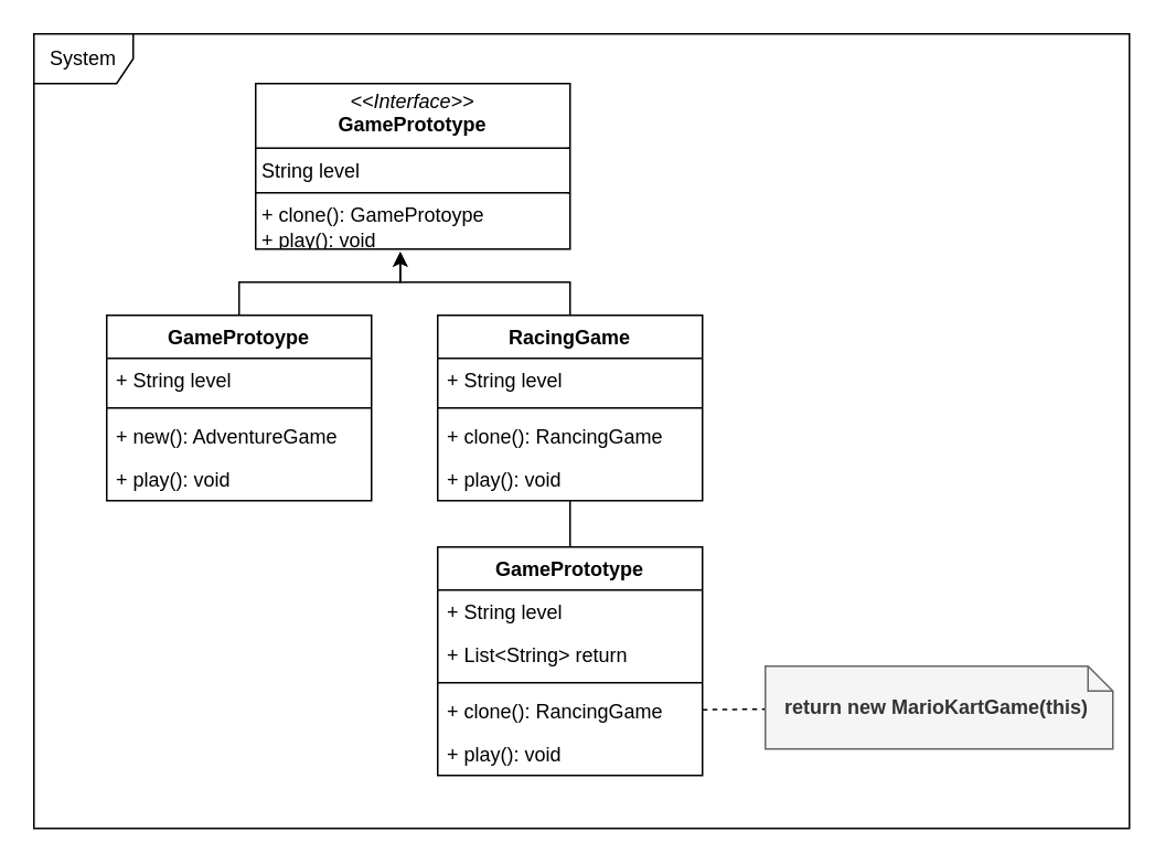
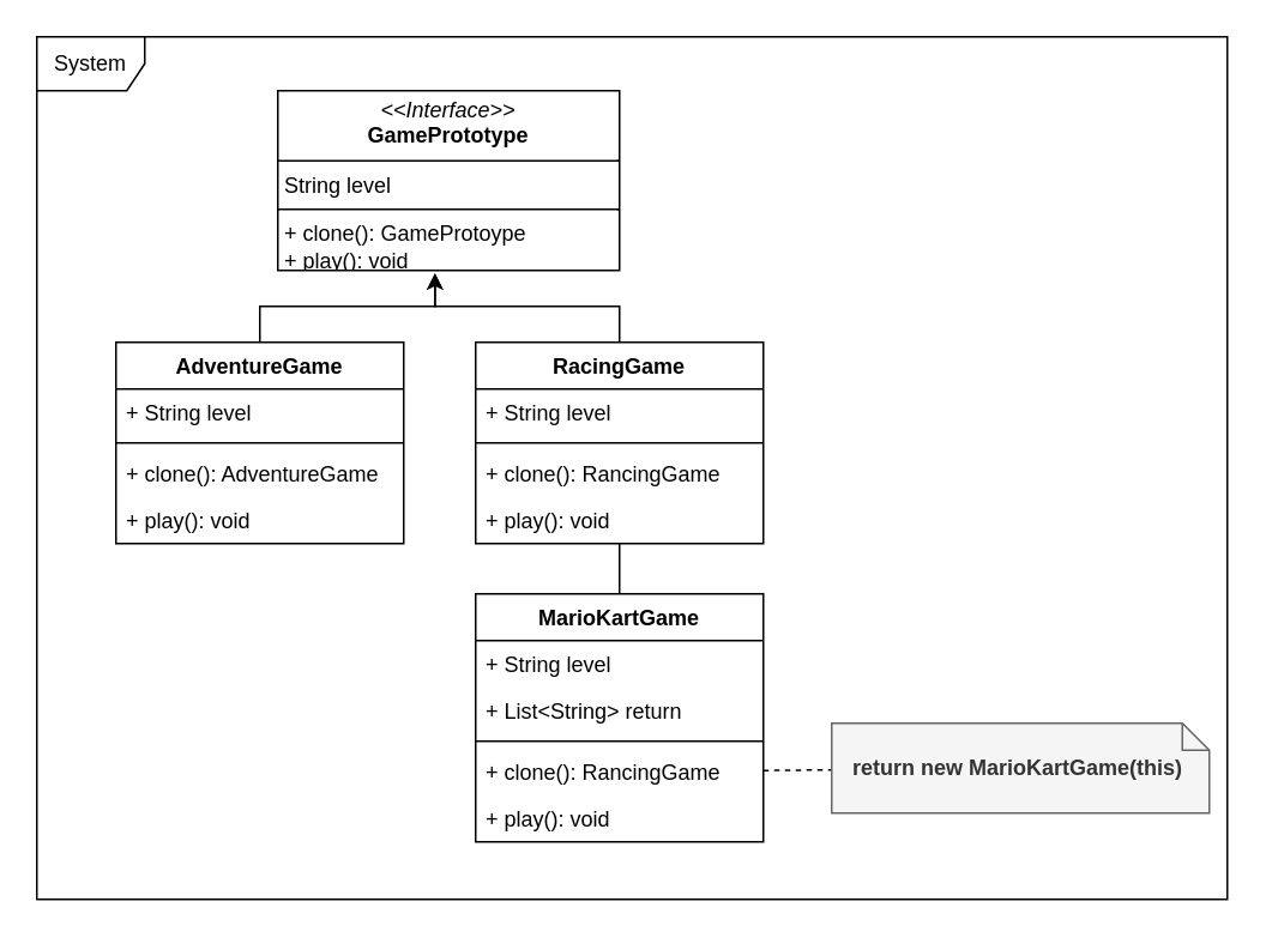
- <mxCell id="4" value="GameProtoype" style="swimlane;fontStyle=1;align=center;verticalAlign=top;childLayout=stackLayout;horizontal=1;startSize=26;horizontalStack=0;resizeParent=1;resizeParentMax=0;resizeLast=0;collapsible=1;marginBottom=0;whiteSpace=wrap;html=1;" parent="1" vertex="1"><mxGeometry x="64" y="190" width="160" height="112" as="geometry" /></mxCell>
+ <mxCell id="4" value="AdventureGame" style="swimlane;fontStyle=1;align=center;verticalAlign=top;childLayout=stackLayout;horizontal=1;startSize=26;horizontalStack=0;resizeParent=1;resizeParentMax=0;resizeLast=0;collapsible=1;marginBottom=0;whiteSpace=wrap;html=1;" parent="1" vertex="1"><mxGeometry x="64" y="190" width="160" height="112" as="geometry" /></mxCell>
- <mxCell id="7" value="+ new(): AdventureGame" style="text;strokeColor=none;fillColor=none;align=left;verticalAlign=top;spacingLeft=4;spacingRight=4;overflow=hidden;rotatable=0;points=[[0,0.5],[1,0.5]];portConstraint=eastwest;whiteSpace=wrap;html=1;" parent="4" vertex="1"><mxGeometry y="60" width="160" height="26" as="geometry" /></mxCell>
+ <mxCell id="7" value="+ clone(): AdventureGame" style="text;strokeColor=none;fillColor=none;align=left;verticalAlign=top;spacingLeft=4;spacingRight=4;overflow=hidden;rotatable=0;points=[[0,0.5],[1,0.5]];portConstraint=eastwest;whiteSpace=wrap;html=1;" parent="4" vertex="1"><mxGeometry y="60" width="160" height="26" as="geometry" /></mxCell>
- <mxCell id="17" value="GamePrototype" style="swimlane;fontStyle=1;align=center;verticalAlign=top;childLayout=stackLayout;horizontal=1;startSize=26;horizontalStack=0;resizeParent=1;resizeParentMax=0;resizeLast=0;collapsible=1;marginBottom=0;whiteSpace=wrap;html=1;" vertex="1" parent="1"><mxGeometry x="264" y="330" width="160" height="138" as="geometry" /></mxCell>
+ <mxCell id="17" value="MarioKartGame" style="swimlane;fontStyle=1;align=center;verticalAlign=top;childLayout=stackLayout;horizontal=1;startSize=26;horizontalStack=0;resizeParent=1;resizeParentMax=0;resizeLast=0;collapsible=1;marginBottom=0;whiteSpace=wrap;html=1;" vertex="1" parent="1"><mxGeometry x="264" y="330" width="160" height="138" as="geometry" /></mxCell>
